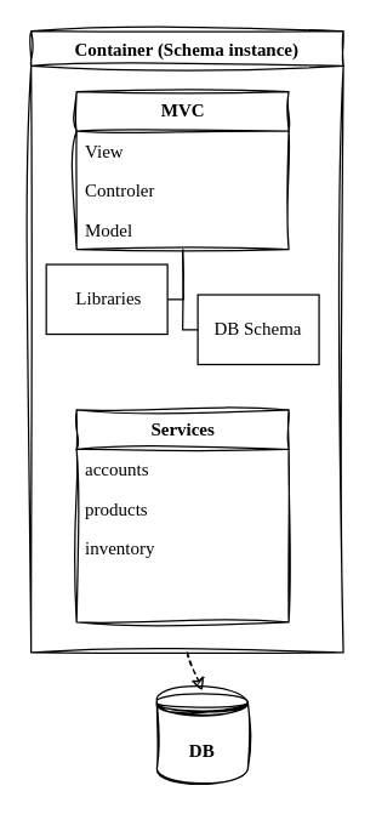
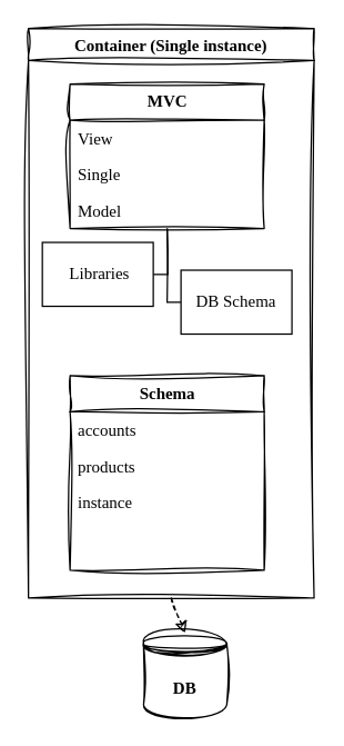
- <mxCell id="4" value="Container (Schema instance)" style="swimlane;sketch=1;curveFitting=1;jiggle=2;fontFamily=Architects Daughter;startSize=23;fontSource=https%3A%2F%2Ffonts.googleapis.com%2Fcss%3Ffamily%3DArchitects%2BDaughter;" parent="1" vertex="1"><mxGeometry x="20" y="20" width="206" height="410" as="geometry" /></mxCell>
+ <mxCell id="4" value="Container (Single instance)" style="swimlane;sketch=1;curveFitting=1;jiggle=2;fontFamily=Architects Daughter;startSize=23;fontSource=https%3A%2F%2Ffonts.googleapis.com%2Fcss%3Ffamily%3DArchitects%2BDaughter;" parent="1" vertex="1"><mxGeometry x="20" y="20" width="206" height="410" as="geometry" /></mxCell>
- <mxCell id="7" value="&lt;font data-font-src=&quot;https://fonts.googleapis.com/css?family=Architects+Daughter&quot; face=&quot;Architects Daughter&quot;&gt;Controler&lt;/font&gt;" style="text;strokeColor=none;fillColor=none;align=left;verticalAlign=top;spacingLeft=4;spacingRight=4;overflow=hidden;rotatable=0;points=[[0,0.5],[1,0.5]];portConstraint=eastwest;whiteSpace=wrap;html=1;" parent="5" vertex="1"><mxGeometry y="52" width="140" height="26" as="geometry" /></mxCell>
+ <mxCell id="7" value="&lt;font data-font-src=&quot;https://fonts.googleapis.com/css?family=Architects+Daughter&quot; face=&quot;Architects Daughter&quot;&gt;Single&lt;/font&gt;" style="text;strokeColor=none;fillColor=none;align=left;verticalAlign=top;spacingLeft=4;spacingRight=4;overflow=hidden;rotatable=0;points=[[0,0.5],[1,0.5]];portConstraint=eastwest;whiteSpace=wrap;html=1;" parent="5" vertex="1"><mxGeometry y="52" width="140" height="26" as="geometry" /></mxCell>
- <mxCell id="13" value="&lt;font data-font-src=&quot;https://fonts.googleapis.com/css?family=Architects+Daughter&quot; face=&quot;Architects Daughter&quot;&gt;&lt;b&gt;Services&lt;/b&gt;&lt;/font&gt;" style="swimlane;fontStyle=0;childLayout=stackLayout;horizontal=1;startSize=26;fillColor=none;horizontalStack=0;resizeParent=1;resizeParentMax=0;resizeLast=0;collapsible=1;marginBottom=0;html=1;sketch=1;curveFitting=1;jiggle=2;" parent="4" vertex="1"><mxGeometry x="30" y="250" width="140" height="140" as="geometry" /></mxCell>
+ <mxCell id="13" value="&lt;font data-font-src=&quot;https://fonts.googleapis.com/css?family=Architects+Daughter&quot; face=&quot;Architects Daughter&quot;&gt;&lt;b&gt;Schema&lt;/b&gt;&lt;/font&gt;" style="swimlane;fontStyle=0;childLayout=stackLayout;horizontal=1;startSize=26;fillColor=none;horizontalStack=0;resizeParent=1;resizeParentMax=0;resizeLast=0;collapsible=1;marginBottom=0;html=1;sketch=1;curveFitting=1;jiggle=2;" parent="4" vertex="1"><mxGeometry x="30" y="250" width="140" height="140" as="geometry" /></mxCell>
- <mxCell id="16" value="&lt;font data-font-src=&quot;https://fonts.googleapis.com/css?family=Architects+Daughter&quot; face=&quot;Architects Daughter&quot;&gt;inventory&lt;/font&gt;" style="text;strokeColor=none;fillColor=none;align=left;verticalAlign=top;spacingLeft=4;spacingRight=4;overflow=hidden;rotatable=0;points=[[0,0.5],[1,0.5]];portConstraint=eastwest;whiteSpace=wrap;html=1;" parent="13" vertex="1"><mxGeometry y="78" width="140" height="62" as="geometry" /></mxCell>
+ <mxCell id="16" value="&lt;font data-font-src=&quot;https://fonts.googleapis.com/css?family=Architects+Daughter&quot; face=&quot;Architects Daughter&quot;&gt;instance&lt;/font&gt;" style="text;strokeColor=none;fillColor=none;align=left;verticalAlign=top;spacingLeft=4;spacingRight=4;overflow=hidden;rotatable=0;points=[[0,0.5],[1,0.5]];portConstraint=eastwest;whiteSpace=wrap;html=1;" parent="13" vertex="1"><mxGeometry y="78" width="140" height="62" as="geometry" /></mxCell>
